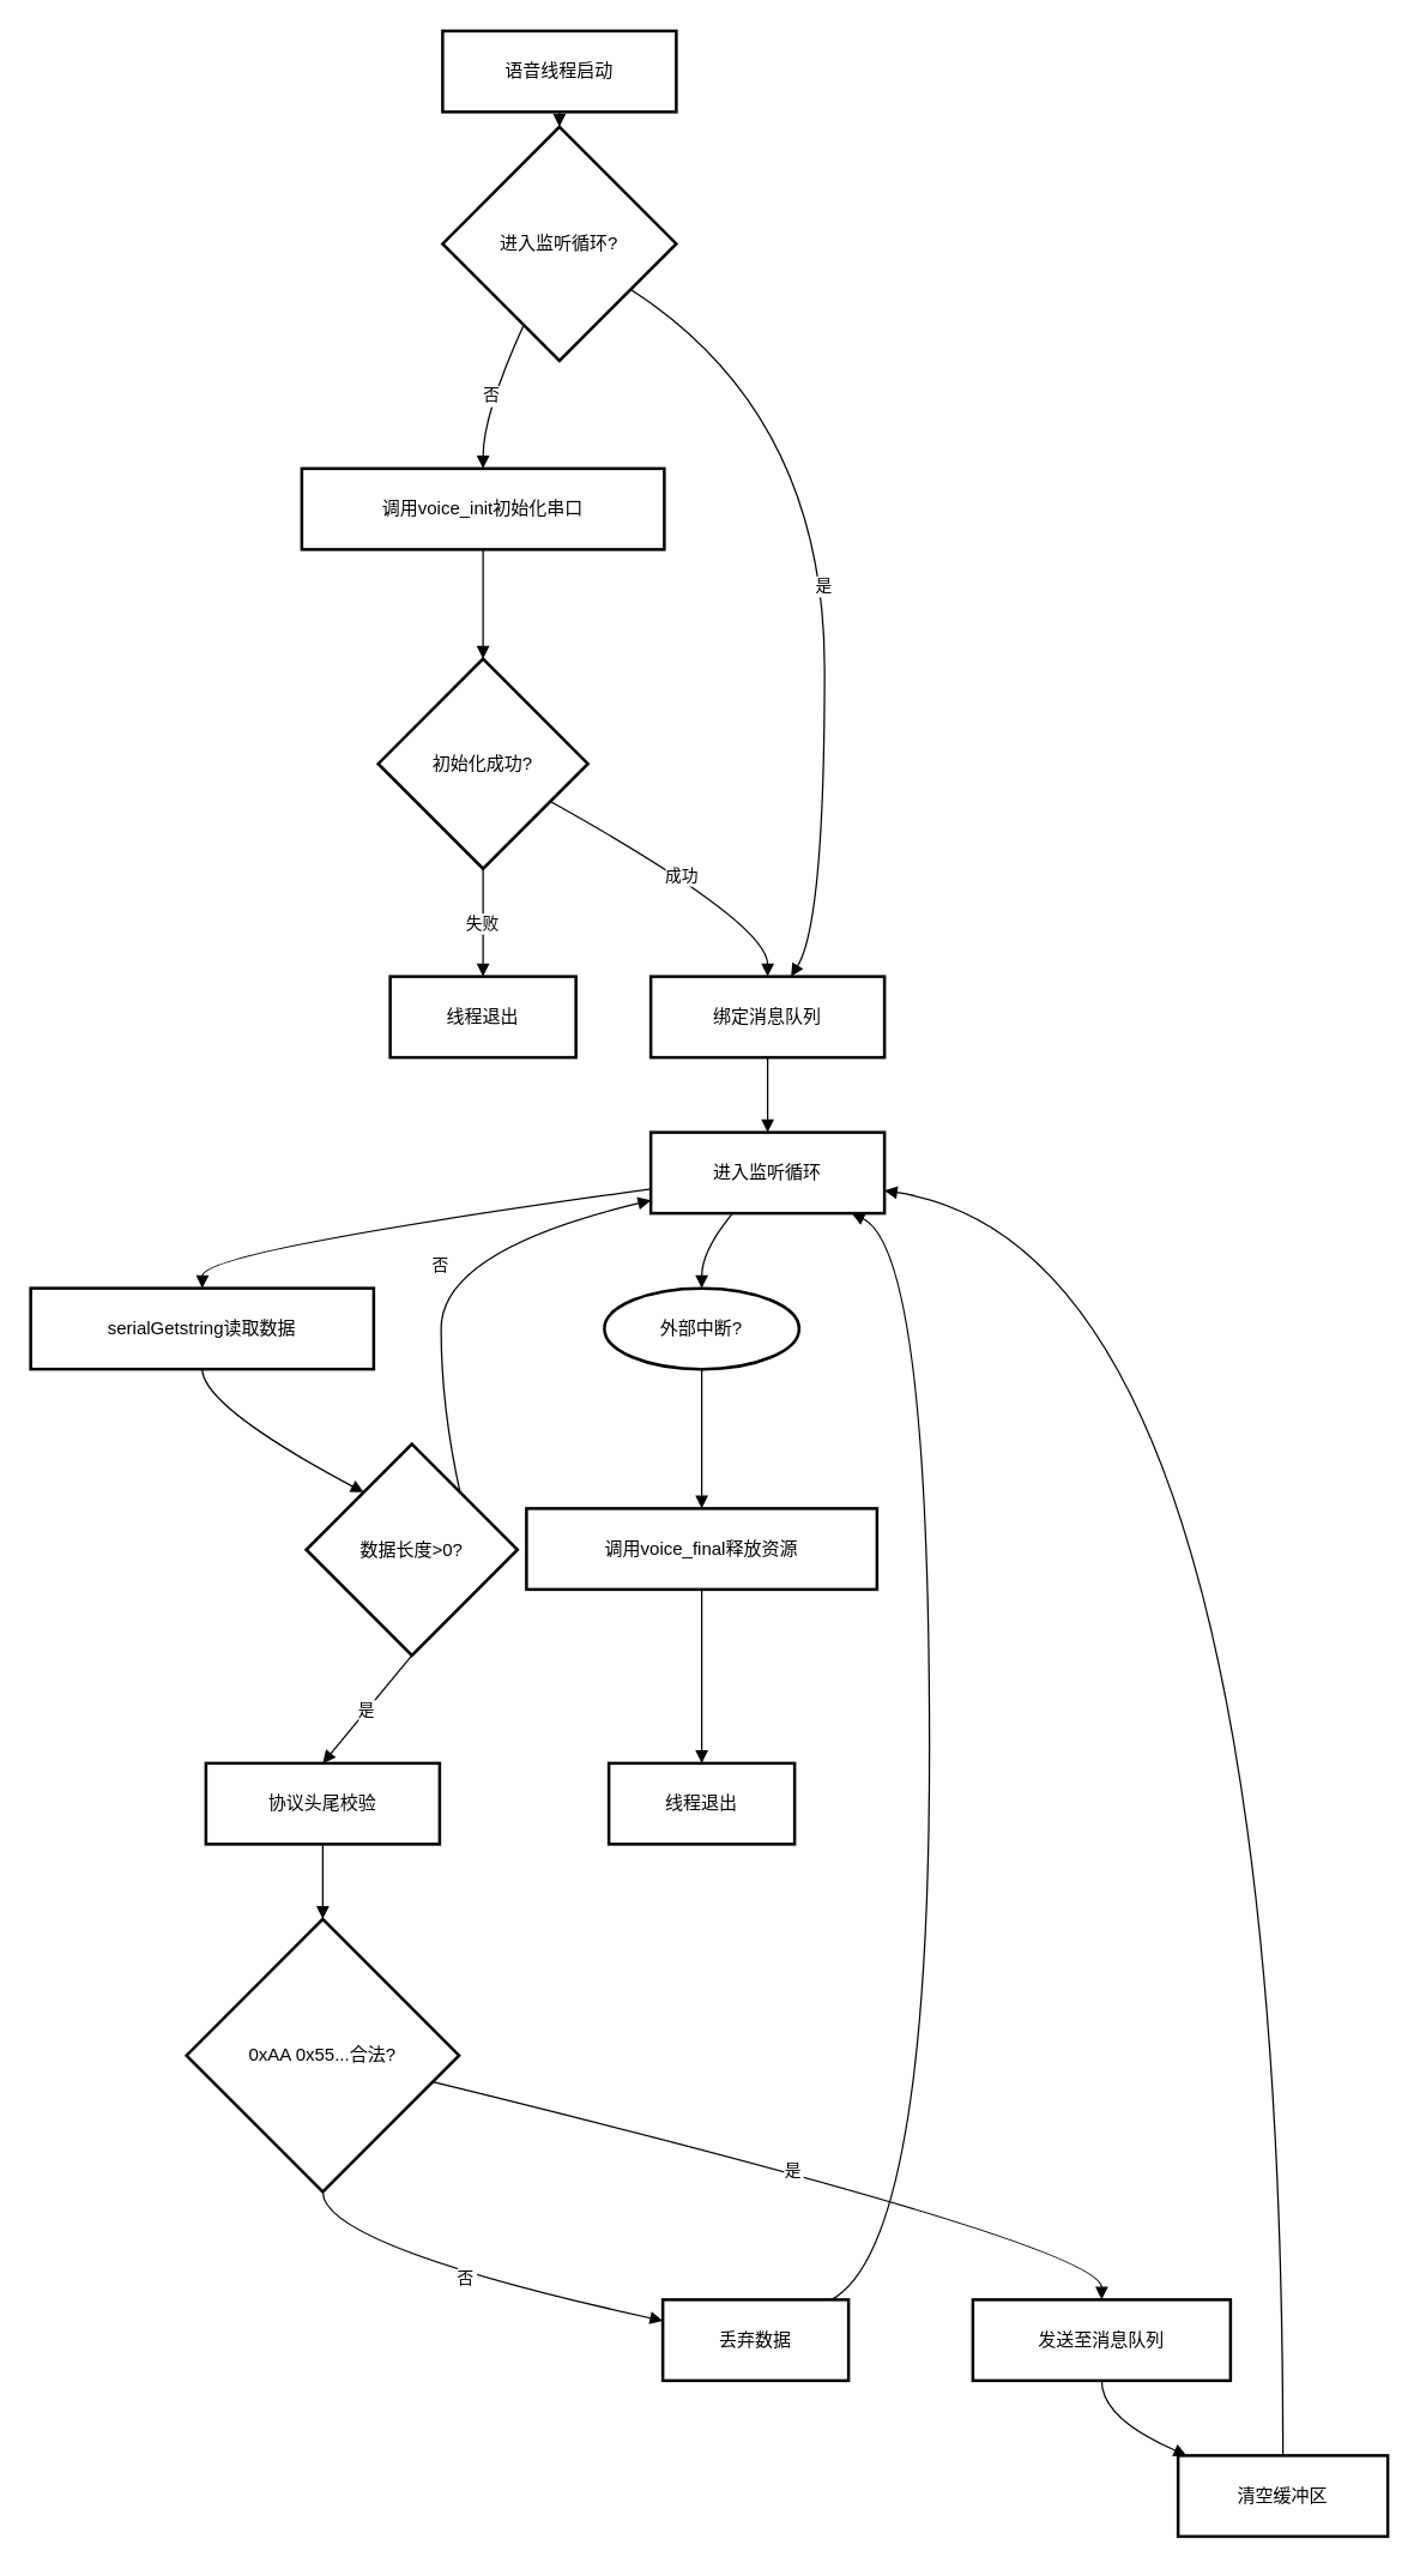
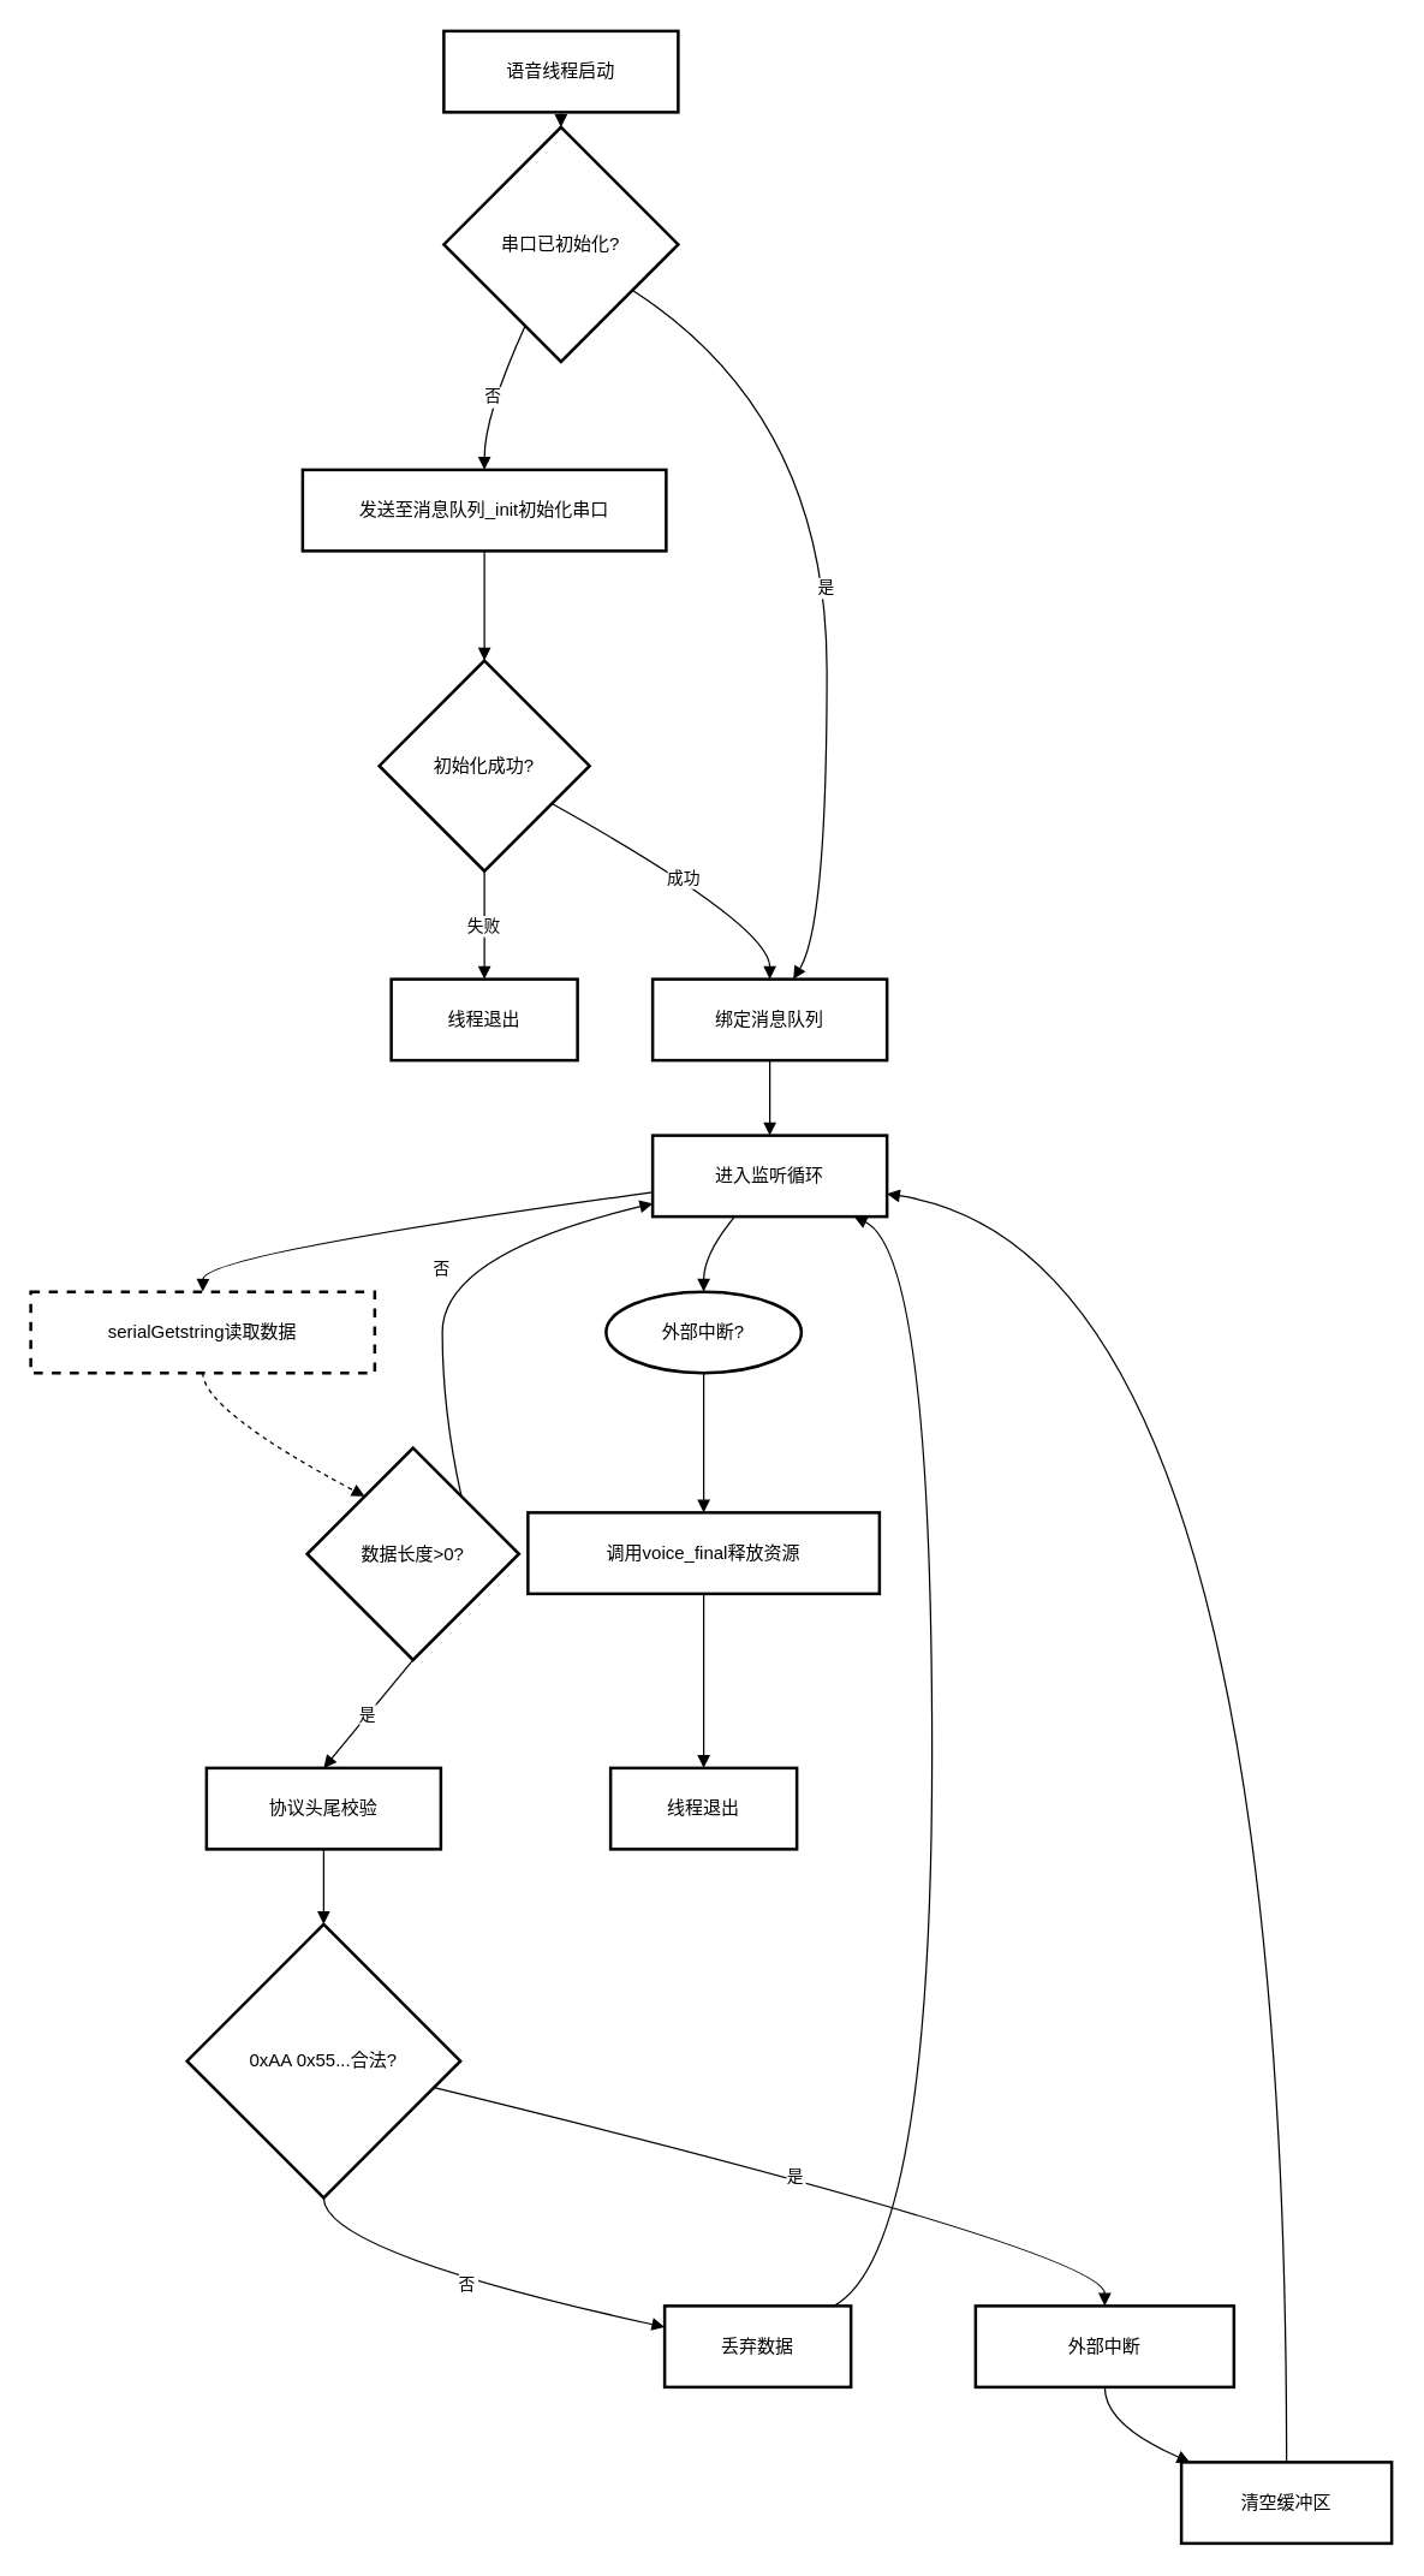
- <mxCell id="3" value="进入监听循环?" style="rhombus;strokeWidth=2;whiteSpace=wrap;" vertex="1" parent="1"><mxGeometry x="295" y="84" width="156" height="156" as="geometry" /></mxCell>
+ <mxCell id="3" value="串口已初始化?" style="rhombus;strokeWidth=2;whiteSpace=wrap;" vertex="1" parent="1"><mxGeometry x="295" y="84" width="156" height="156" as="geometry" /></mxCell>
- <mxCell id="4" value="调用voice_init初始化串口" style="whiteSpace=wrap;strokeWidth=2;" vertex="1" parent="1"><mxGeometry x="201" y="312" width="242" height="54" as="geometry" /></mxCell>
+ <mxCell id="4" value="发送至消息队列_init初始化串口" style="whiteSpace=wrap;strokeWidth=2;" vertex="1" parent="1"><mxGeometry x="201" y="312" width="242" height="54" as="geometry" /></mxCell>
- <mxCell id="9" value="serialGetstring读取数据" style="whiteSpace=wrap;strokeWidth=2;" vertex="1" parent="1"><mxGeometry x="20" y="859" width="229" height="54" as="geometry" /></mxCell>
+ <mxCell id="9" value="serialGetstring读取数据" style="whiteSpace=wrap;strokeWidth=2;dashed=1;" vertex="1" parent="1"><mxGeometry x="20" y="859" width="229" height="54" as="geometry" /></mxCell>
- <mxCell id="27" value="" style="curved=1;startArrow=none;endArrow=block;exitX=0.5;exitY=1;entryX=0.08;entryY=0;rounded=0;" edge="1" parent="1" source="9" target="10"><mxGeometry relative="1" as="geometry"><Array as="points"><mxPoint x="135" y="938" /></Array></mxGeometry></mxCell>
+ <mxCell id="27" value="" style="curved=1;startArrow=none;endArrow=block;exitX=0.5;exitY=1;entryX=0.08;entryY=0;rounded=0;dashed=1;" edge="1" parent="1" source="9" target="10"><mxGeometry relative="1" as="geometry"><Array as="points"><mxPoint x="135" y="938" /></Array></mxGeometry></mxCell>
- <mxCell id="14" value="发送至消息队列" style="whiteSpace=wrap;strokeWidth=2;" vertex="1" parent="1"><mxGeometry x="649" y="1534" width="172" height="54" as="geometry" /></mxCell>
+ <mxCell id="14" value="外部中断" style="whiteSpace=wrap;strokeWidth=2;" vertex="1" parent="1"><mxGeometry x="649" y="1534" width="172" height="54" as="geometry" /></mxCell>
